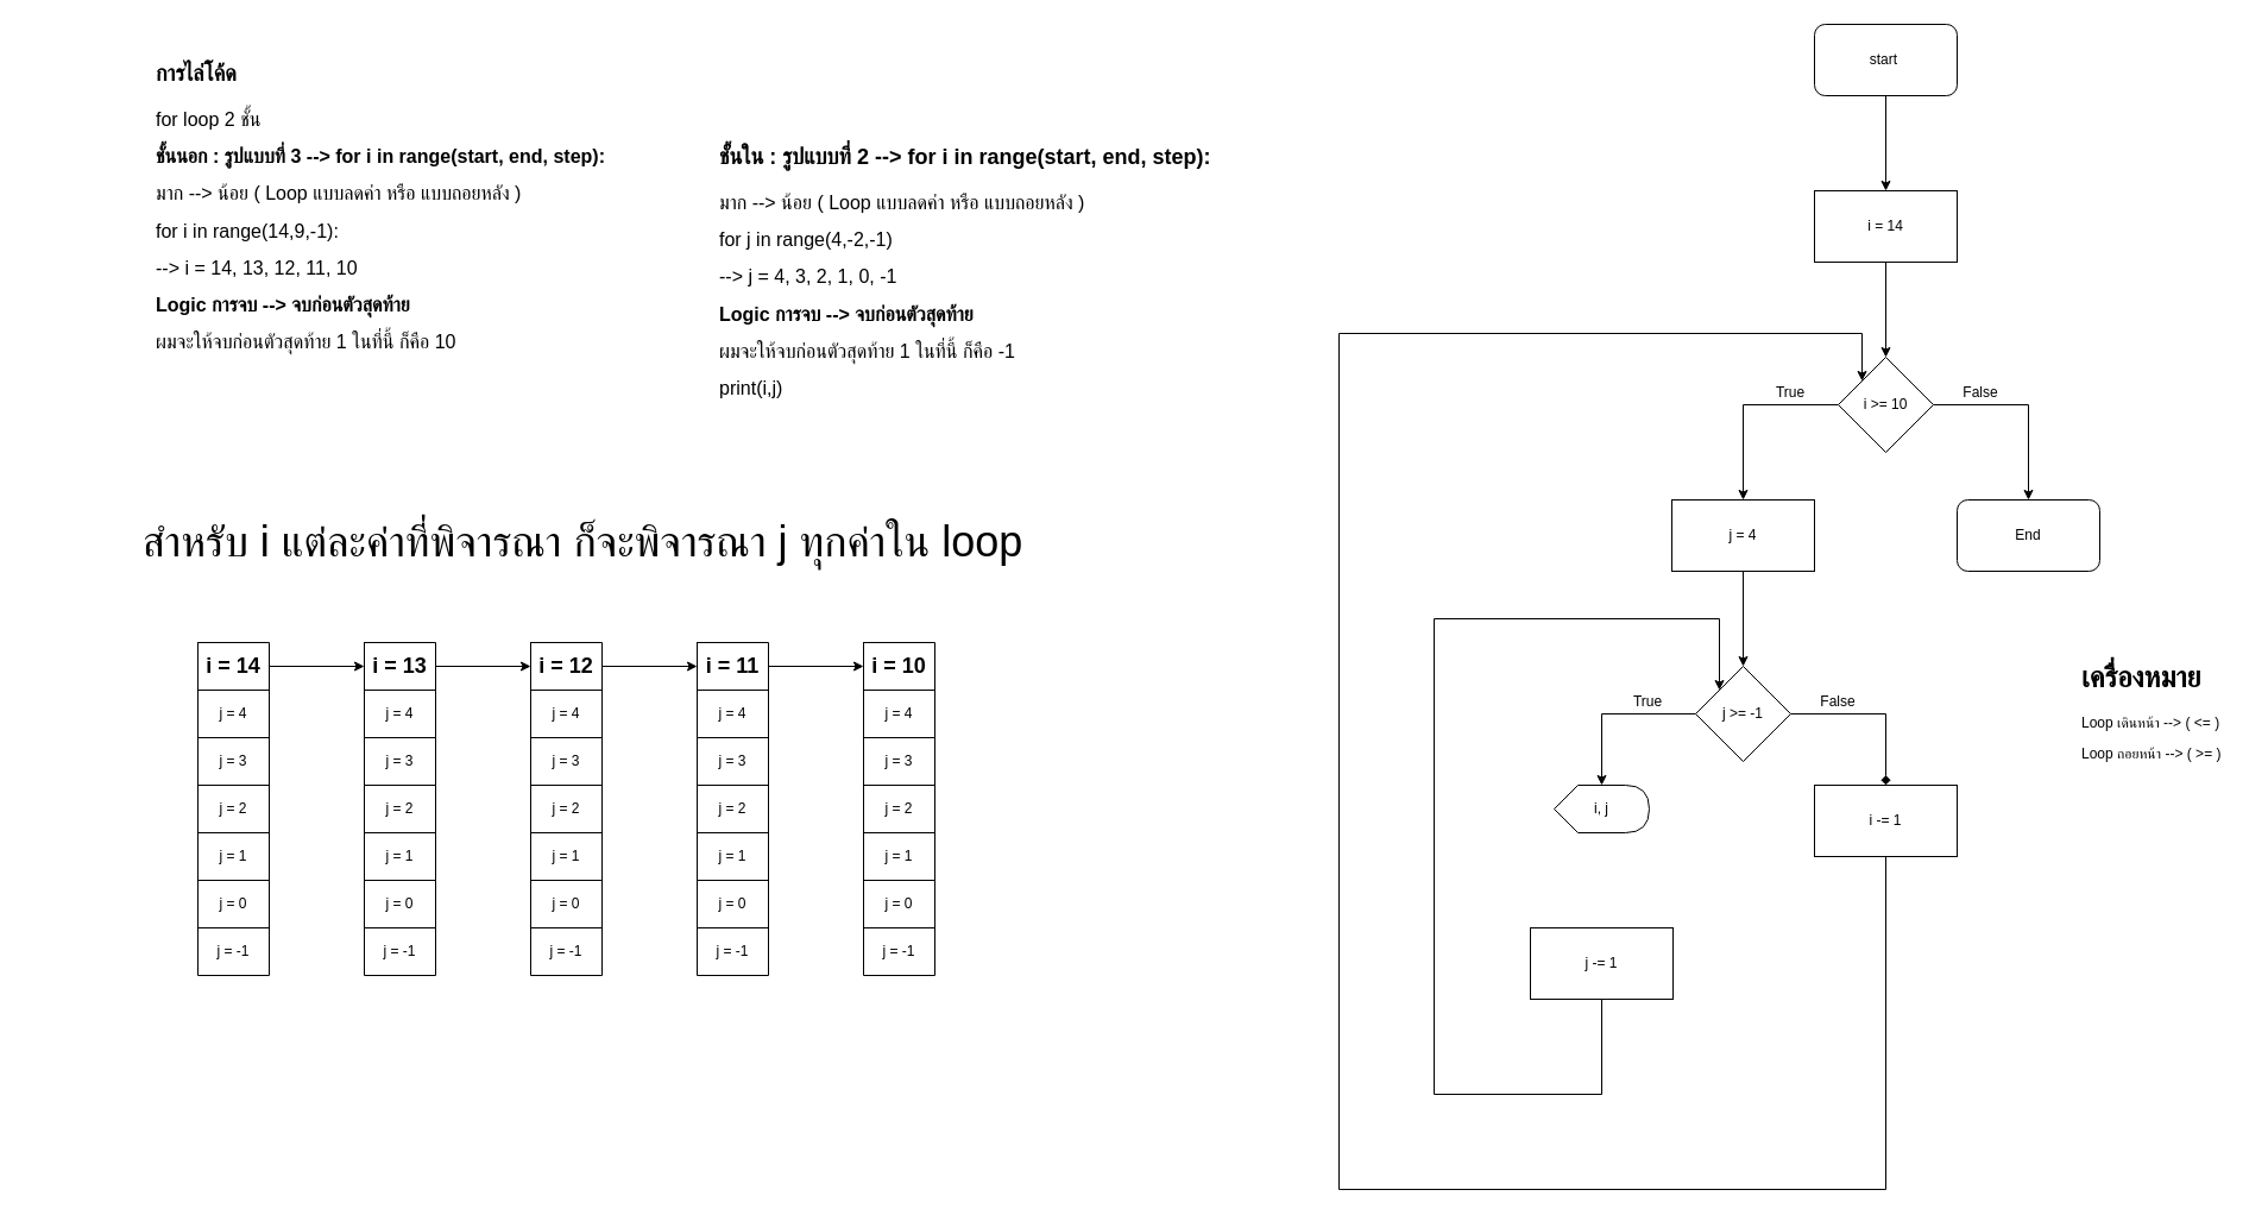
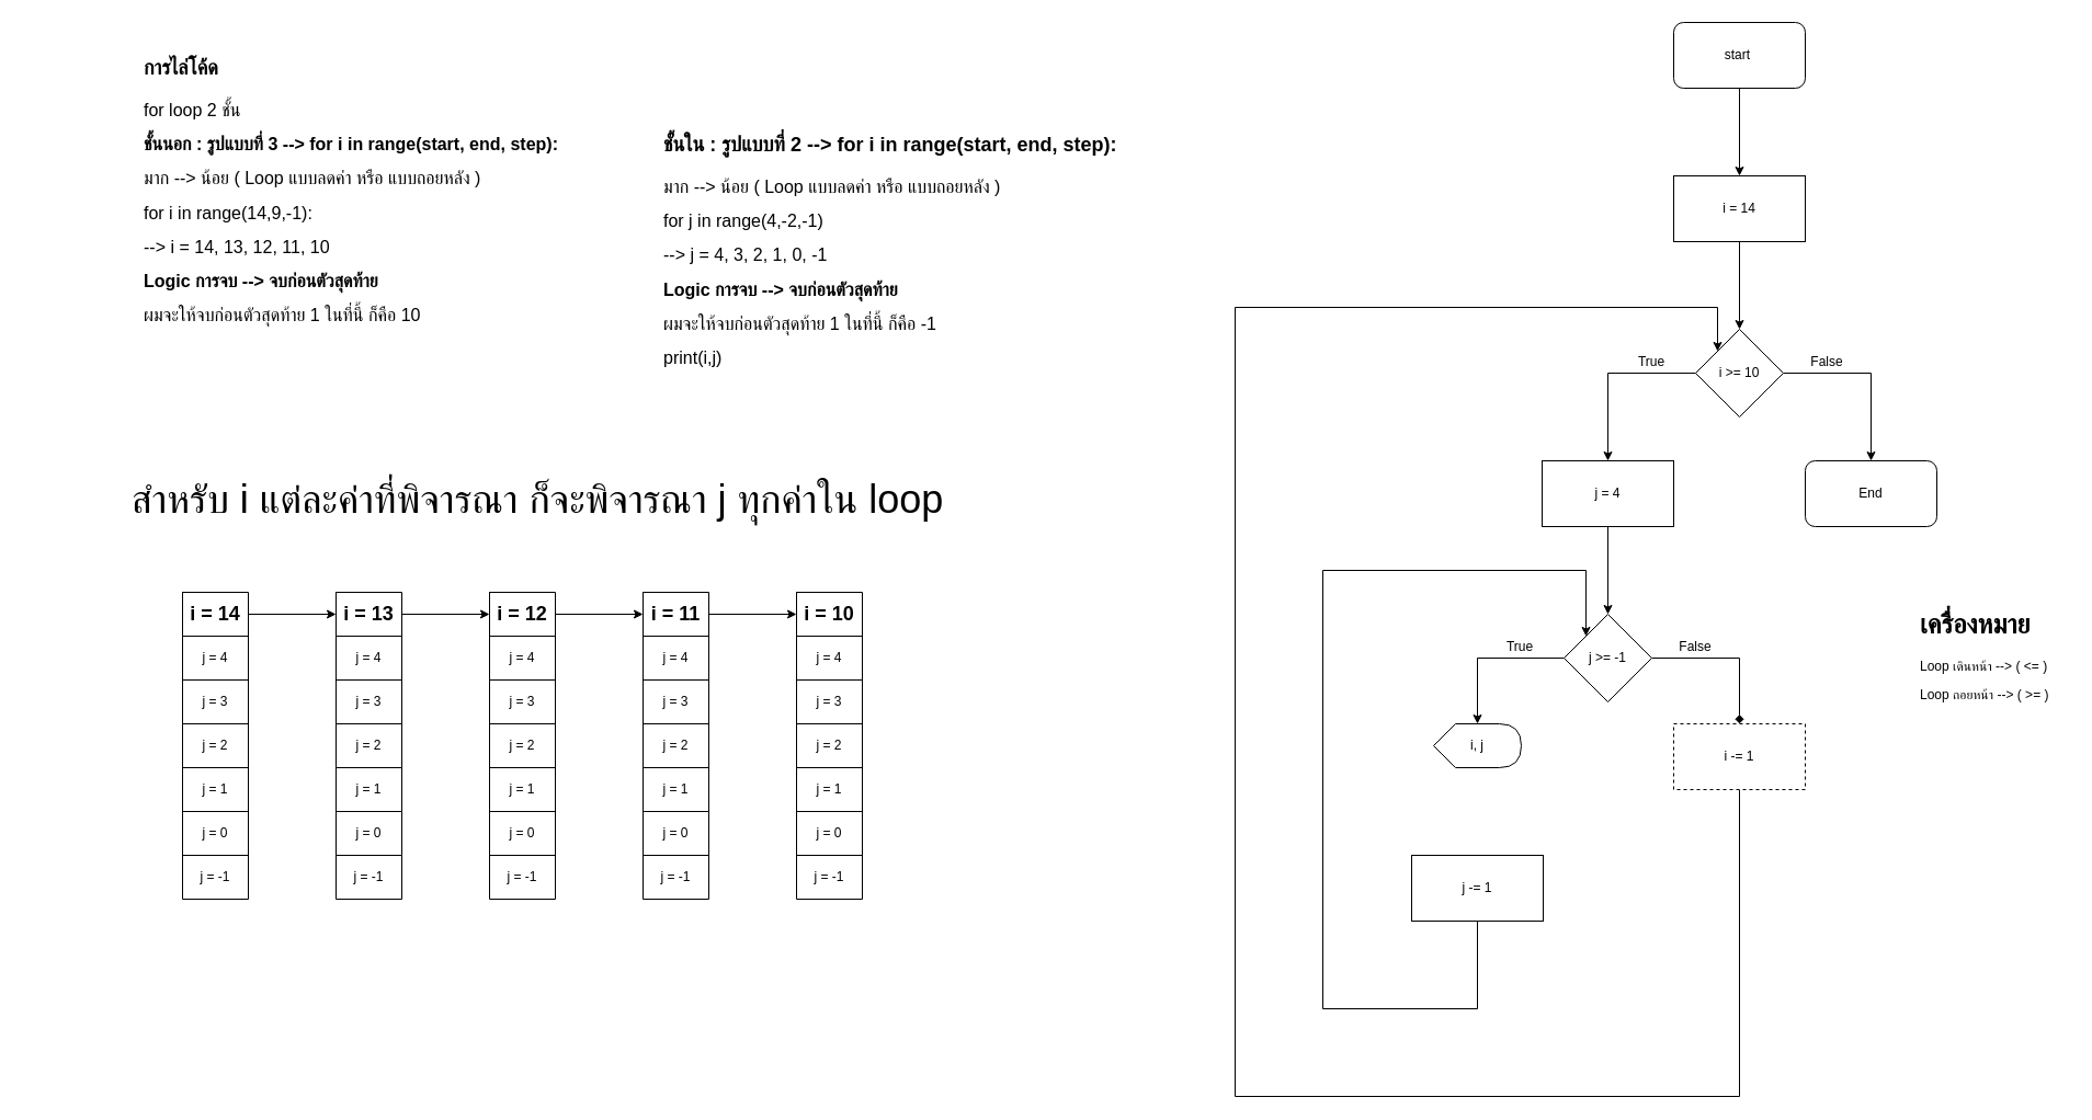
- <mxCell id="101" value="i -= 1" style="rounded=0;whiteSpace=wrap;html=1;" parent="1" vertex="1"><mxGeometry x="1526" y="660" width="120" height="60" as="geometry" /></mxCell>
+ <mxCell id="101" value="i -= 1" style="rounded=0;whiteSpace=wrap;html=1;dashed=1;" parent="1" vertex="1"><mxGeometry x="1526" y="660" width="120" height="60" as="geometry" /></mxCell>
